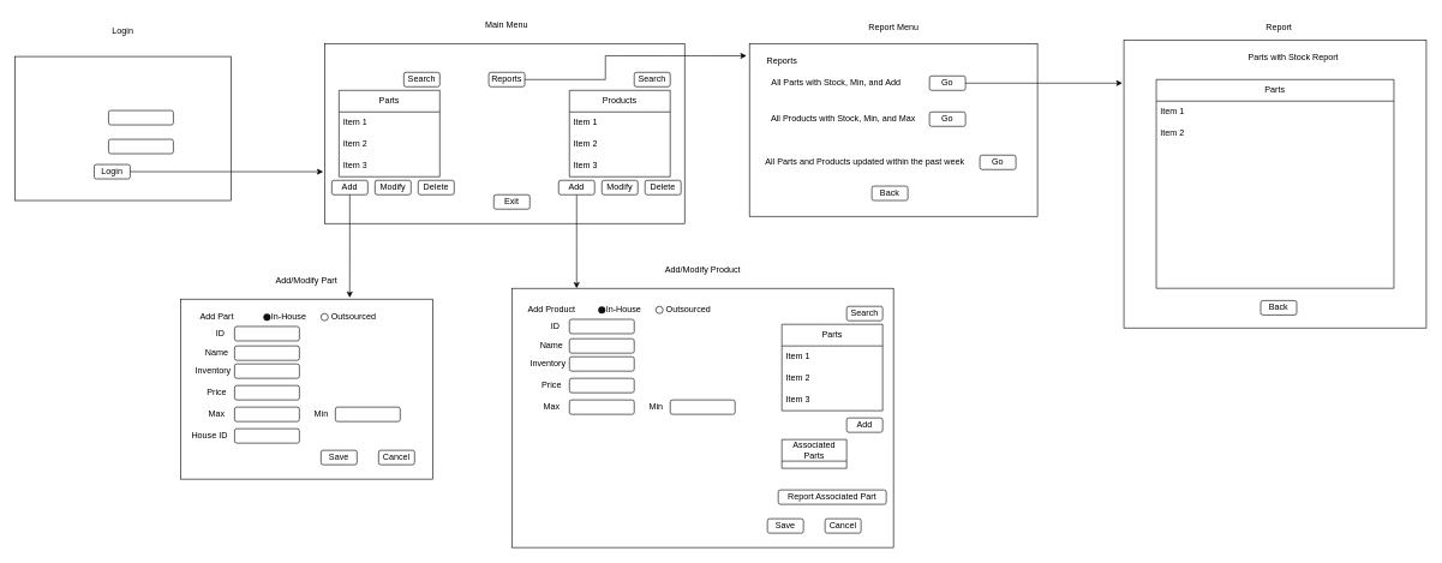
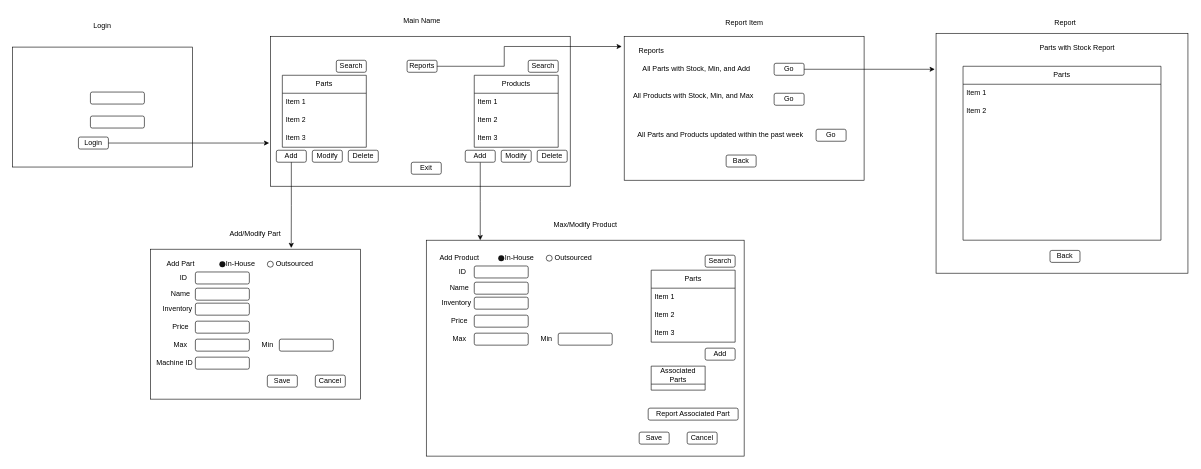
- <mxCell id="4" value="Main Menu" style="text;strokeColor=none;align=center;fillColor=none;html=1;verticalAlign=middle;whiteSpace=wrap;rounded=0;" parent="1" vertex="1"><mxGeometry x="663" y="20" width="80" height="30" as="geometry" /></mxCell>
+ <mxCell id="4" value="Main Name" style="text;strokeColor=none;align=center;fillColor=none;html=1;verticalAlign=middle;whiteSpace=wrap;rounded=0;" parent="1" vertex="1"><mxGeometry x="663" y="20" width="80" height="30" as="geometry" /></mxCell>
- <mxCell id="7" value="Report Menu" style="text;html=1;align=center;verticalAlign=middle;resizable=0;points=[];autosize=1;strokeColor=none;fillColor=none;" parent="1" vertex="1"><mxGeometry x="1195" y="22" width="90" height="30" as="geometry" /></mxCell>
+ <mxCell id="7" value="Report Item" style="text;html=1;align=center;verticalAlign=middle;resizable=0;points=[];autosize=1;strokeColor=none;fillColor=none;" parent="1" vertex="1"><mxGeometry x="1195" y="22" width="90" height="30" as="geometry" /></mxCell>
- <mxCell id="85" value="All Products with Stock, Min, and Max" style="text;html=1;align=center;verticalAlign=middle;resizable=0;points=[];autosize=1;strokeColor=none;fillColor=none;" parent="1" vertex="1"><mxGeometry x="1060" y="150" width="220" height="30" as="geometry" /></mxCell>
+ <mxCell id="85" value="All Products with Stock, Min, and Max" style="text;html=1;align=center;verticalAlign=middle;resizable=0;points=[];autosize=1;strokeColor=none;fillColor=none;" parent="1" vertex="1"><mxGeometry x="1045" y="145" width="220" height="30" as="geometry" /></mxCell>
- <mxCell id="6" value="Add/Modify Product" style="text;html=1;align=center;verticalAlign=middle;resizable=0;points=[];autosize=1;strokeColor=none;fillColor=none;" parent="1" vertex="1"><mxGeometry x="910" y="360" width="130" height="30" as="geometry" /></mxCell>
+ <mxCell id="6" value="Max/Modify Product" style="text;html=1;align=center;verticalAlign=middle;resizable=0;points=[];autosize=1;strokeColor=none;fillColor=none;" parent="1" vertex="1"><mxGeometry x="910" y="360" width="130" height="30" as="geometry" /></mxCell>
- <mxCell id="44" value="House ID" style="text;html=1;align=center;verticalAlign=middle;resizable=0;points=[];autosize=1;strokeColor=none;fillColor=none;" parent="1" vertex="1"><mxGeometry x="250" y="590" width="80" height="30" as="geometry" /></mxCell>
+ <mxCell id="44" value="Machine ID" style="text;html=1;align=center;verticalAlign=middle;resizable=0;points=[];autosize=1;strokeColor=none;fillColor=none;" parent="1" vertex="1"><mxGeometry x="250" y="590" width="80" height="30" as="geometry" /></mxCell>
